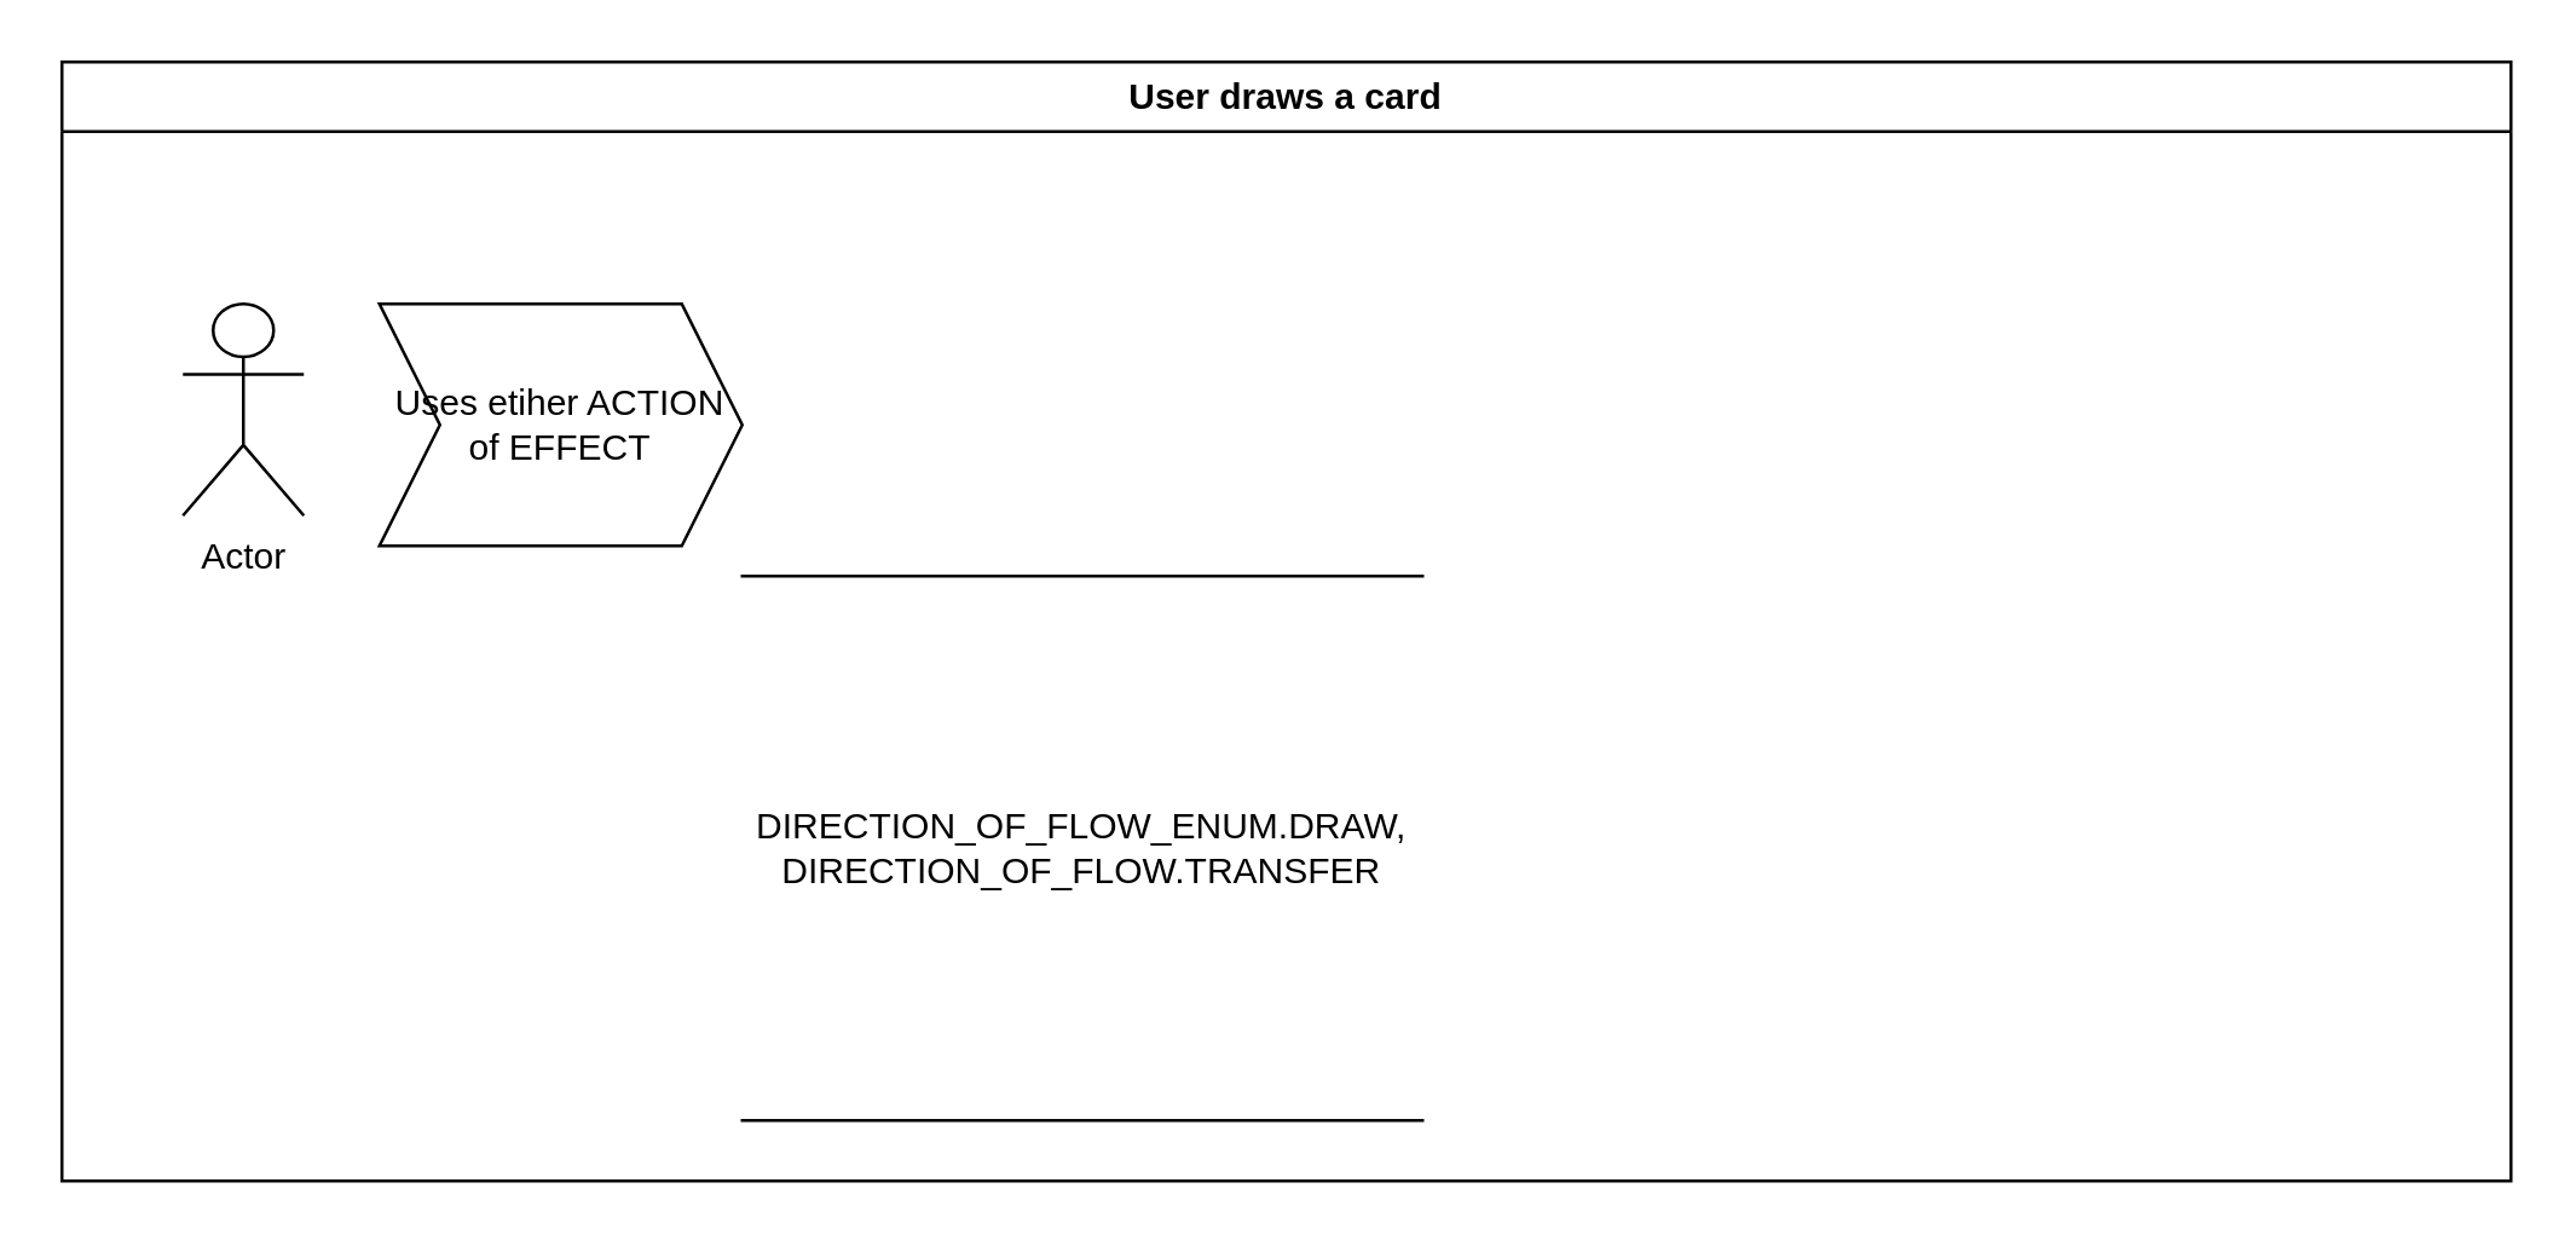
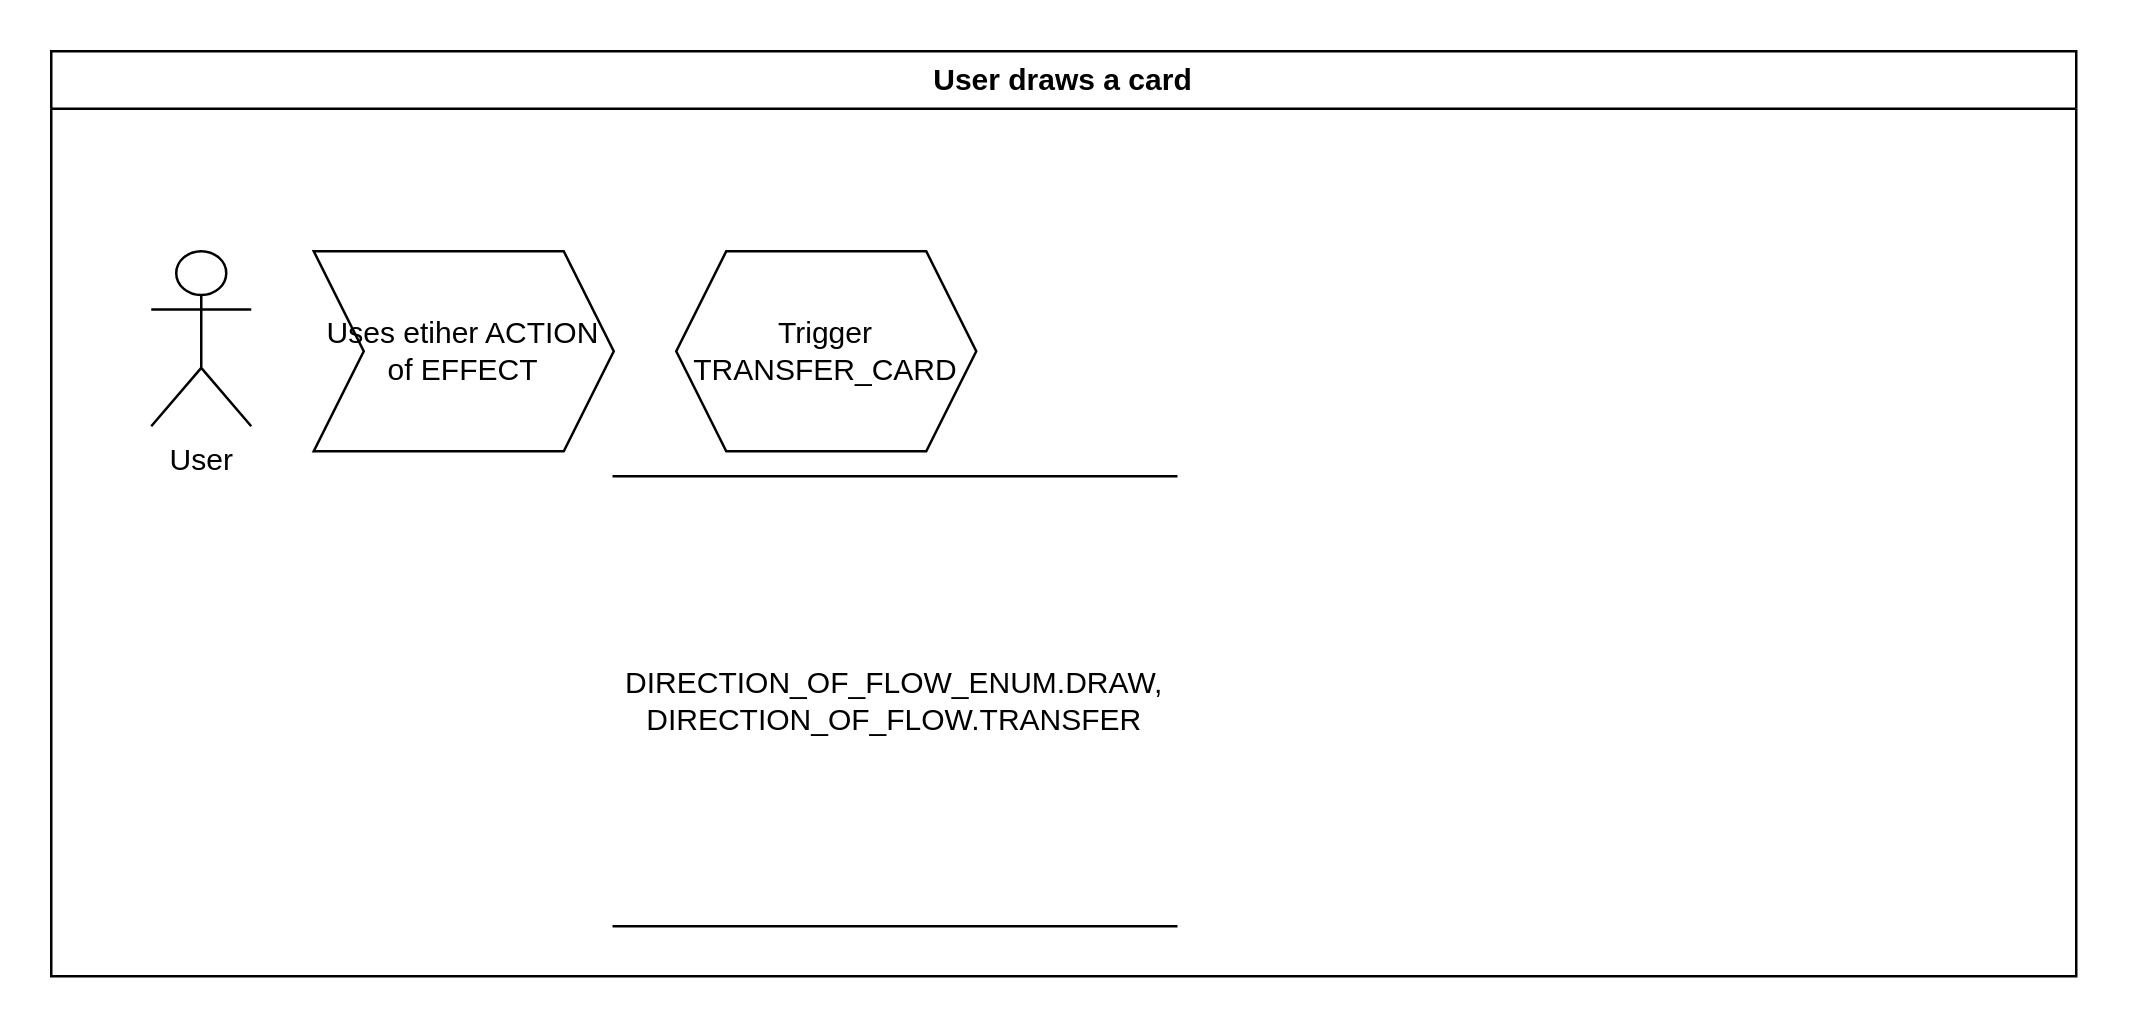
+ <mxCell id="5" value="Trigger TRANSFER_CARD" style="shape=hexagon;perimeter=hexagonPerimeter2;whiteSpace=wrap;html=1;fixedSize=1;" vertex="1" parent="2"><mxGeometry x="250" y="80" width="120" height="80" as="geometry" /></mxCell>
- <mxCell id="3" value="Actor" style="shape=umlActor;verticalLabelPosition=bottom;verticalAlign=top;html=1;outlineConnect=0;" vertex="1" parent="2"><mxGeometry x="40" y="80" width="40" height="70" as="geometry" /></mxCell>
+ <mxCell id="3" value="User" style="shape=umlActor;verticalLabelPosition=bottom;verticalAlign=top;html=1;outlineConnect=0;" vertex="1" parent="2"><mxGeometry x="40" y="80" width="40" height="70" as="geometry" /></mxCell>
